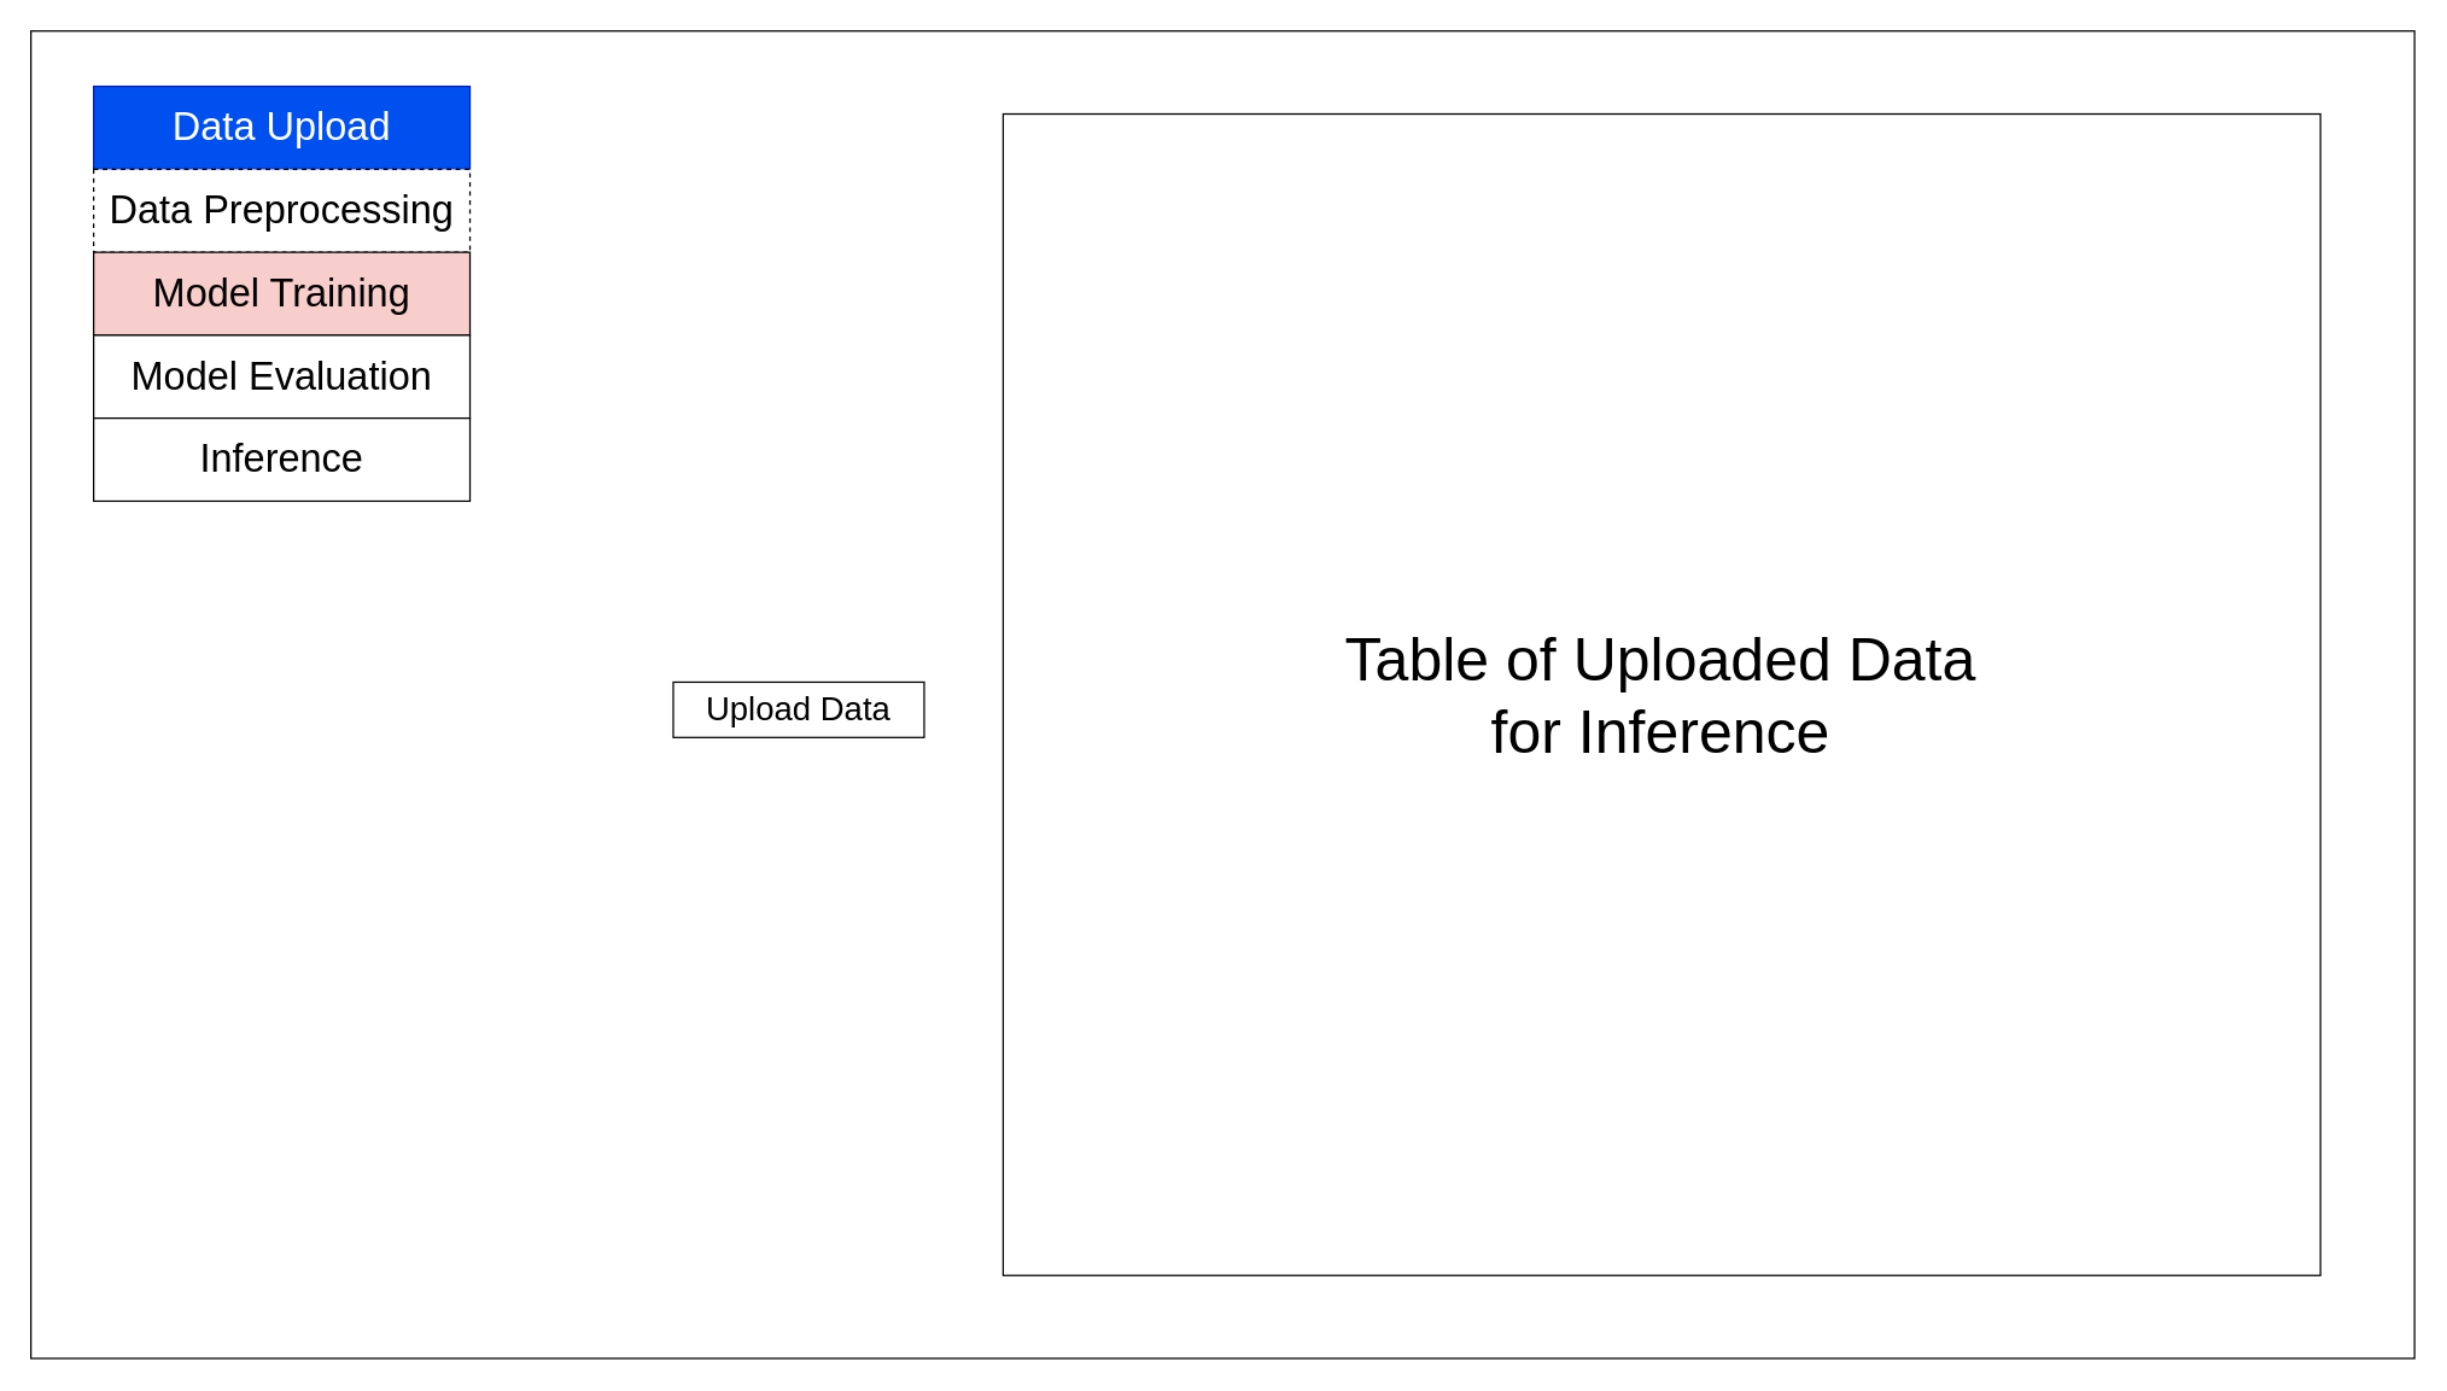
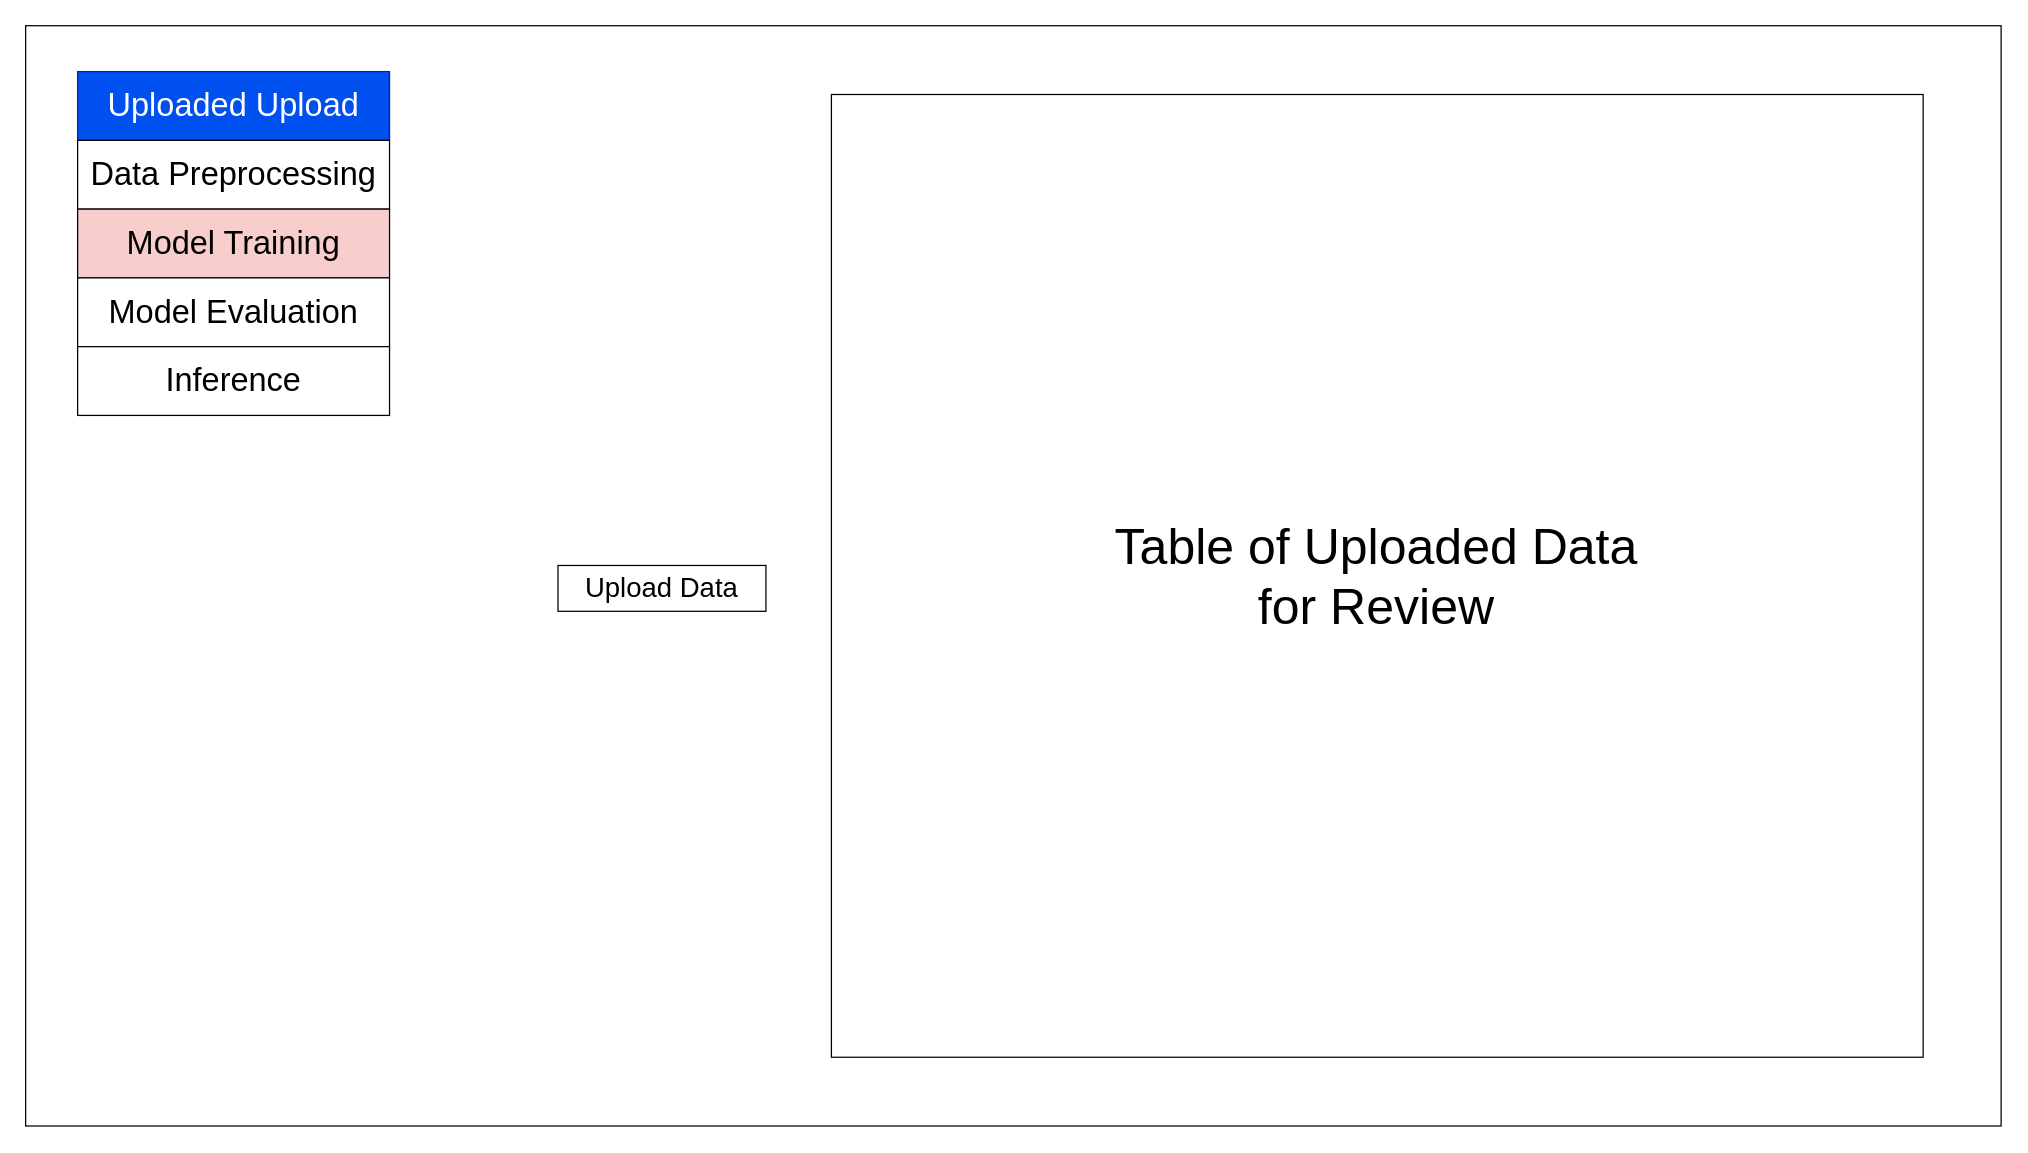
- <mxCell id="7" value="&lt;font style=&quot;font-size: 26px&quot;&gt;Data Upload&lt;/font&gt;" style="rounded=0;whiteSpace=wrap;html=1;fillColor=#0050ef;fontColor=#ffffff;strokeColor=#001DBC;" parent="6" vertex="1"><mxGeometry width="249.474" height="55.0" as="geometry" /></mxCell>
+ <mxCell id="7" value="&lt;font style=&quot;font-size: 26px&quot;&gt;Uploaded Upload&lt;/font&gt;" style="rounded=0;whiteSpace=wrap;html=1;fillColor=#0050ef;fontColor=#ffffff;strokeColor=#001DBC;" parent="6" vertex="1"><mxGeometry width="249.474" height="55.0" as="geometry" /></mxCell>
- <mxCell id="8" value="&lt;font style=&quot;font-size: 26px&quot;&gt;Data Preprocessing&lt;/font&gt;" style="rounded=0;whiteSpace=wrap;html=1;dashed=1;" parent="6" vertex="1"><mxGeometry y="55.0" width="249.474" height="55.0" as="geometry" /></mxCell>
+ <mxCell id="8" value="&lt;font style=&quot;font-size: 26px&quot;&gt;Data Preprocessing&lt;/font&gt;" style="rounded=0;whiteSpace=wrap;html=1;" parent="6" vertex="1"><mxGeometry y="55.0" width="249.474" height="55.0" as="geometry" /></mxCell>
- <mxCell id="5" value="&lt;div style=&quot;font-size: 40px&quot;&gt;&lt;font style=&quot;font-size: 40px&quot;&gt;Table of Uploaded Data&lt;/font&gt;&lt;/div&gt;&lt;div style=&quot;font-size: 40px&quot;&gt;&lt;font style=&quot;font-size: 40px&quot;&gt;for Inference&lt;br&gt;&lt;/font&gt;&lt;/div&gt;" style="rounded=0;whiteSpace=wrap;html=1;" parent="2" vertex="1"><mxGeometry x="644.474" y="55.0" width="873.158" height="770.0" as="geometry" /></mxCell>
+ <mxCell id="5" value="&lt;div style=&quot;font-size: 40px&quot;&gt;&lt;font style=&quot;font-size: 40px&quot;&gt;Table of Uploaded Data&lt;/font&gt;&lt;/div&gt;&lt;div style=&quot;font-size: 40px&quot;&gt;&lt;font style=&quot;font-size: 40px&quot;&gt;for Review&lt;br&gt;&lt;/font&gt;&lt;/div&gt;" style="rounded=0;whiteSpace=wrap;html=1;" parent="2" vertex="1"><mxGeometry x="644.474" y="55.0" width="873.158" height="770.0" as="geometry" /></mxCell>
